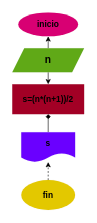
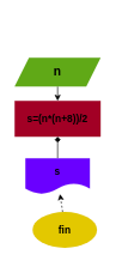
- <mxCell id="2" value="&lt;font color=&quot;#000000&quot; style=&quot;font-size: 14px;&quot;&gt;&lt;b style=&quot;&quot;&gt;inicio&lt;/b&gt;&lt;/font&gt;" style="ellipse;whiteSpace=wrap;html=1;strokeWidth=0;fillColor=#d80073;fontColor=#ffffff;strokeColor=#A50040;" vertex="1" parent="1"><mxGeometry x="30" y="20" width="100" height="40" as="geometry" /></mxCell>
- <mxCell id="3" value="" style="edgeStyle=none;html=1;fontSize=14;" edge="1" parent="1" source="5" target="2"><mxGeometry relative="1" as="geometry" /></mxCell>
- <mxCell id="6" value="&lt;b&gt;&lt;font color=&quot;#000000&quot;&gt;s=(n*(n+1))/2&lt;/font&gt;&lt;/b&gt;" style="whiteSpace=wrap;html=1;fontSize=14;strokeWidth=0;fillColor=#a20025;fontColor=#ffffff;strokeColor=#6F0000;" vertex="1" parent="1"><mxGeometry x="20" y="140" width="120" height="50" as="geometry" /></mxCell>
+ <mxCell id="6" value="&lt;b&gt;&lt;font color=&quot;#000000&quot;&gt;s=(n*(n+8))/2&lt;/font&gt;&lt;/b&gt;" style="whiteSpace=wrap;html=1;fontSize=14;strokeWidth=0;fillColor=#a20025;fontColor=#ffffff;strokeColor=#6F0000;" vertex="1" parent="1"><mxGeometry x="20" y="140" width="120" height="50" as="geometry" /></mxCell>
- <mxCell id="10" value="&lt;b&gt;&lt;font style=&quot;font-size: 14px;&quot;&gt;fin&lt;/font&gt;&lt;/b&gt;" style="ellipse;whiteSpace=wrap;html=1;strokeWidth=0;fontSize=17;fillColor=#e3c800;fontColor=#000000;strokeColor=#B09500;" vertex="1" parent="1"><mxGeometry x="35" y="300" width="90" height="50" as="geometry" /></mxCell>
+ <mxCell id="10" value="&lt;b&gt;&lt;font style=&quot;font-size: 14px;&quot;&gt;fin&lt;/font&gt;&lt;/b&gt;" style="ellipse;whiteSpace=wrap;html=1;strokeWidth=0;fontSize=17;fillColor=#e3c800;fontColor=#000000;strokeColor=#B09500;" vertex="1" parent="1"><mxGeometry x="45" y="295" width="90" height="50" as="geometry" /></mxCell>
